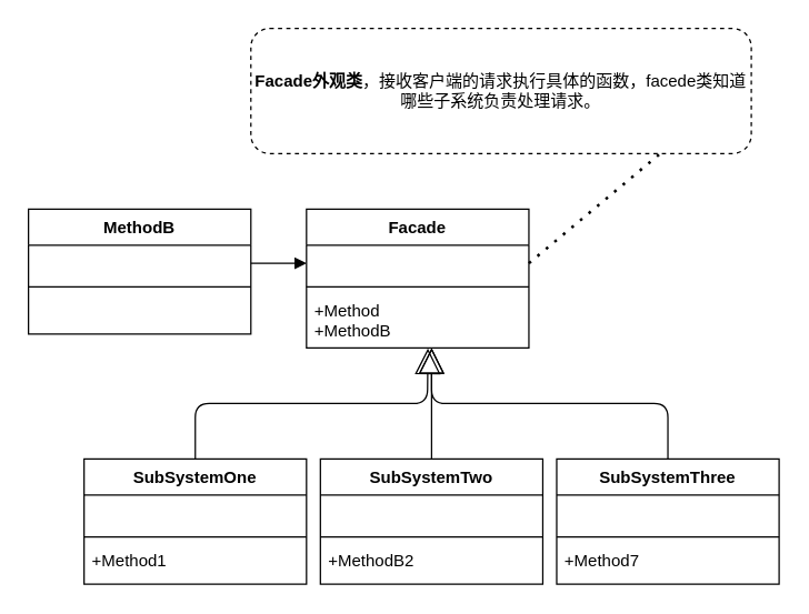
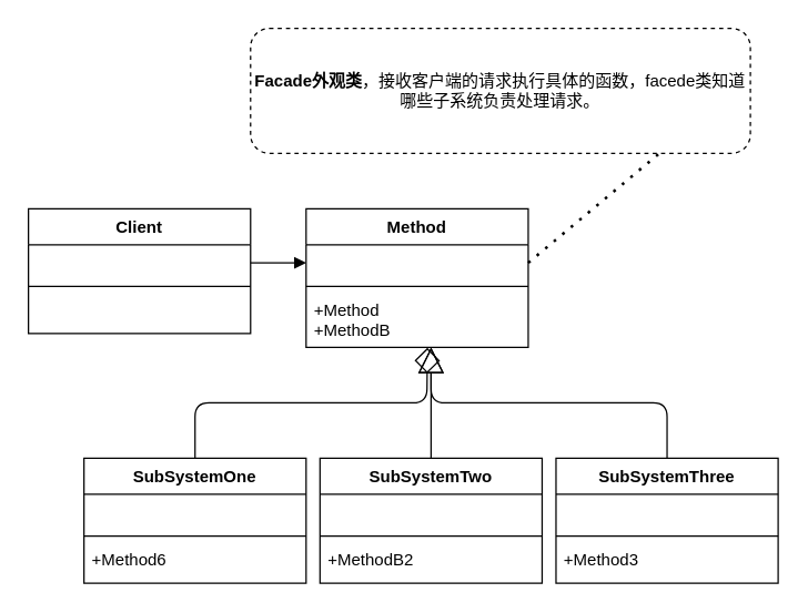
- <mxCell id="21" value="MethodB" style="swimlane;fontStyle=1;align=center;verticalAlign=top;childLayout=stackLayout;horizontal=1;startSize=26;horizontalStack=0;resizeParent=1;resizeParentMax=0;resizeLast=0;collapsible=1;marginBottom=0;" vertex="1" parent="1"><mxGeometry x="20" y="150" width="160" height="90" as="geometry" /></mxCell>
+ <mxCell id="21" value="Client" style="swimlane;fontStyle=1;align=center;verticalAlign=top;childLayout=stackLayout;horizontal=1;startSize=26;horizontalStack=0;resizeParent=1;resizeParentMax=0;resizeLast=0;collapsible=1;marginBottom=0;" vertex="1" parent="1"><mxGeometry x="20" y="150" width="160" height="90" as="geometry" /></mxCell>
- <mxCell id="2" value="Facade" style="swimlane;fontStyle=1;align=center;verticalAlign=top;childLayout=stackLayout;horizontal=1;startSize=26;horizontalStack=0;resizeParent=1;resizeParentMax=0;resizeLast=0;collapsible=1;marginBottom=0;" vertex="1" parent="1"><mxGeometry x="220" y="150" width="160" height="100" as="geometry" /></mxCell>
+ <mxCell id="2" value="Method" style="swimlane;fontStyle=1;align=center;verticalAlign=top;childLayout=stackLayout;horizontal=1;startSize=26;horizontalStack=0;resizeParent=1;resizeParentMax=0;resizeLast=0;collapsible=1;marginBottom=0;" vertex="1" parent="1"><mxGeometry x="220" y="150" width="160" height="100" as="geometry" /></mxCell>
- <mxCell id="19" value="" style="endArrow=block;endSize=16;endFill=0;html=1;exitX=0.5;exitY=0;exitDx=0;exitDy=0;entryX=0.546;entryY=1.008;entryDx=0;entryDy=0;entryPerimeter=0;" edge="1" parent="1" source="6" target="5"><mxGeometry width="160" relative="1" as="geometry"><mxPoint x="320" y="340" as="sourcePoint" /><mxPoint x="312" y="260" as="targetPoint" /><Array as="points"><mxPoint x="140" y="290" /><mxPoint x="307" y="290" /></Array></mxGeometry></mxCell>
+ <mxCell id="19" value="" style="endArrow=diamond;endSize=16;endFill=0;html=1;exitX=0.5;exitY=0;exitDx=0;exitDy=0;entryX=0.546;entryY=1.008;entryDx=0;entryDy=0;entryPerimeter=0;" edge="1" parent="1" source="6" target="5"><mxGeometry width="160" relative="1" as="geometry"><mxPoint x="320" y="340" as="sourcePoint" /><mxPoint x="312" y="260" as="targetPoint" /><Array as="points"><mxPoint x="140" y="290" /><mxPoint x="307" y="290" /></Array></mxGeometry></mxCell>
- <mxCell id="9" value="+Method1" style="text;strokeColor=none;fillColor=none;align=left;verticalAlign=top;spacingLeft=4;spacingRight=4;overflow=hidden;rotatable=0;points=[[0,0.5],[1,0.5]];portConstraint=eastwest;" vertex="1" parent="6"><mxGeometry y="60" width="160" height="30" as="geometry" /></mxCell>
+ <mxCell id="9" value="+Method6" style="text;strokeColor=none;fillColor=none;align=left;verticalAlign=top;spacingLeft=4;spacingRight=4;overflow=hidden;rotatable=0;points=[[0,0.5],[1,0.5]];portConstraint=eastwest;" vertex="1" parent="6"><mxGeometry y="60" width="160" height="30" as="geometry" /></mxCell>
- <mxCell id="17" value="+Method7" style="text;strokeColor=none;fillColor=none;align=left;verticalAlign=top;spacingLeft=4;spacingRight=4;overflow=hidden;rotatable=0;points=[[0,0.5],[1,0.5]];portConstraint=eastwest;" vertex="1" parent="14"><mxGeometry y="60" width="160" height="30" as="geometry" /></mxCell>
+ <mxCell id="17" value="+Method3" style="text;strokeColor=none;fillColor=none;align=left;verticalAlign=top;spacingLeft=4;spacingRight=4;overflow=hidden;rotatable=0;points=[[0,0.5],[1,0.5]];portConstraint=eastwest;" vertex="1" parent="14"><mxGeometry y="60" width="160" height="30" as="geometry" /></mxCell>
